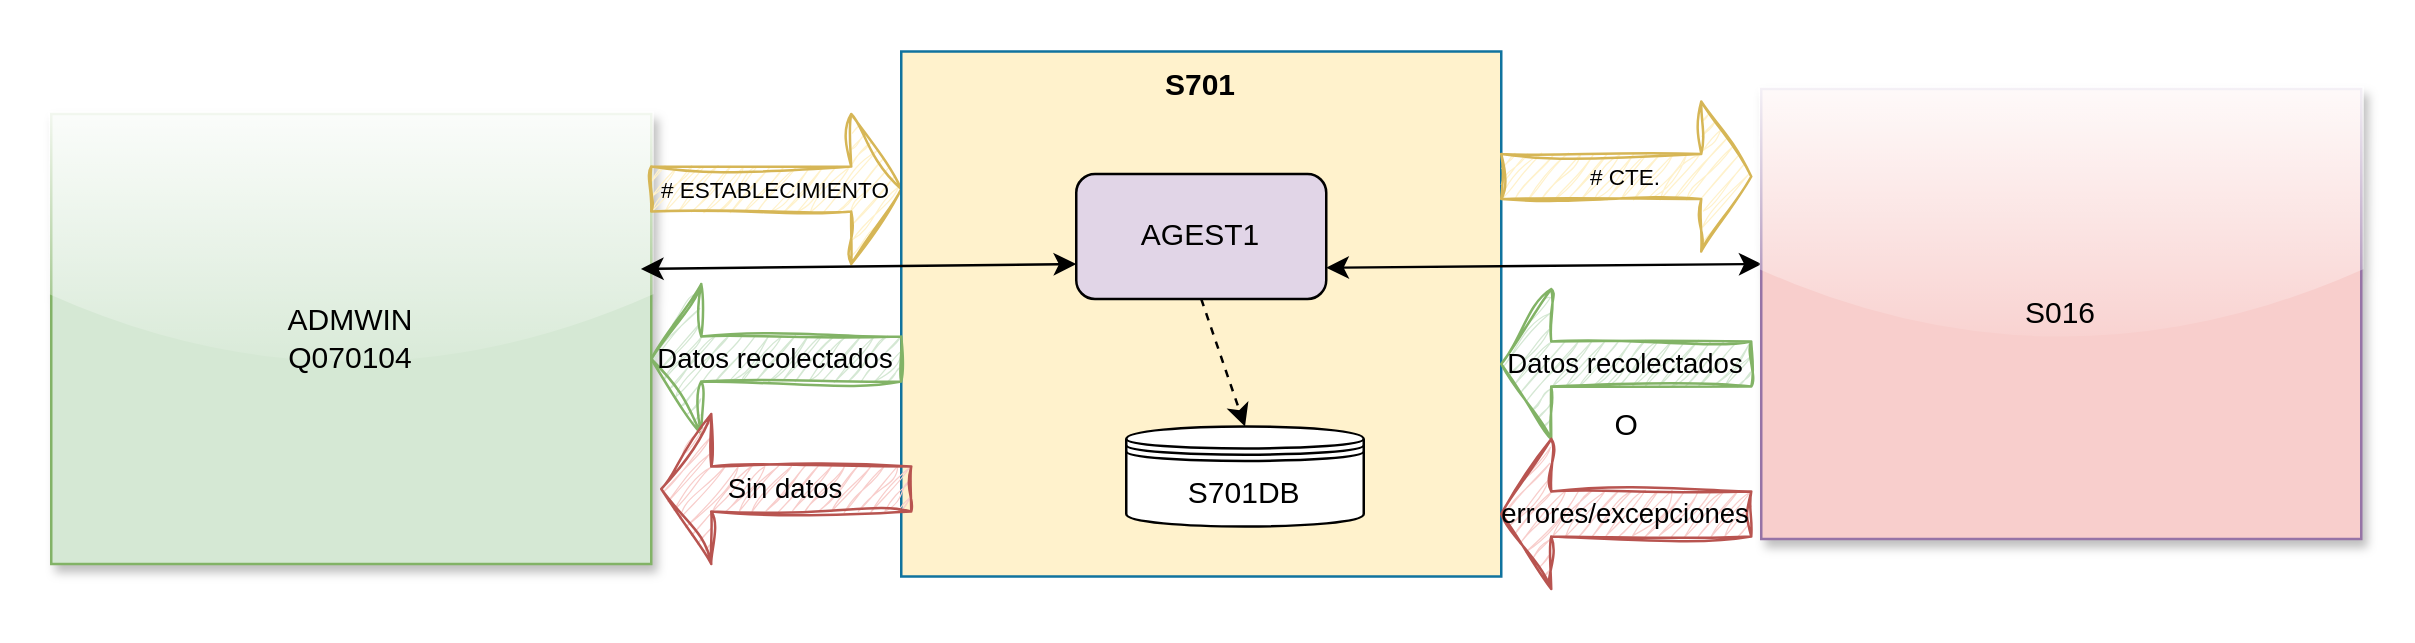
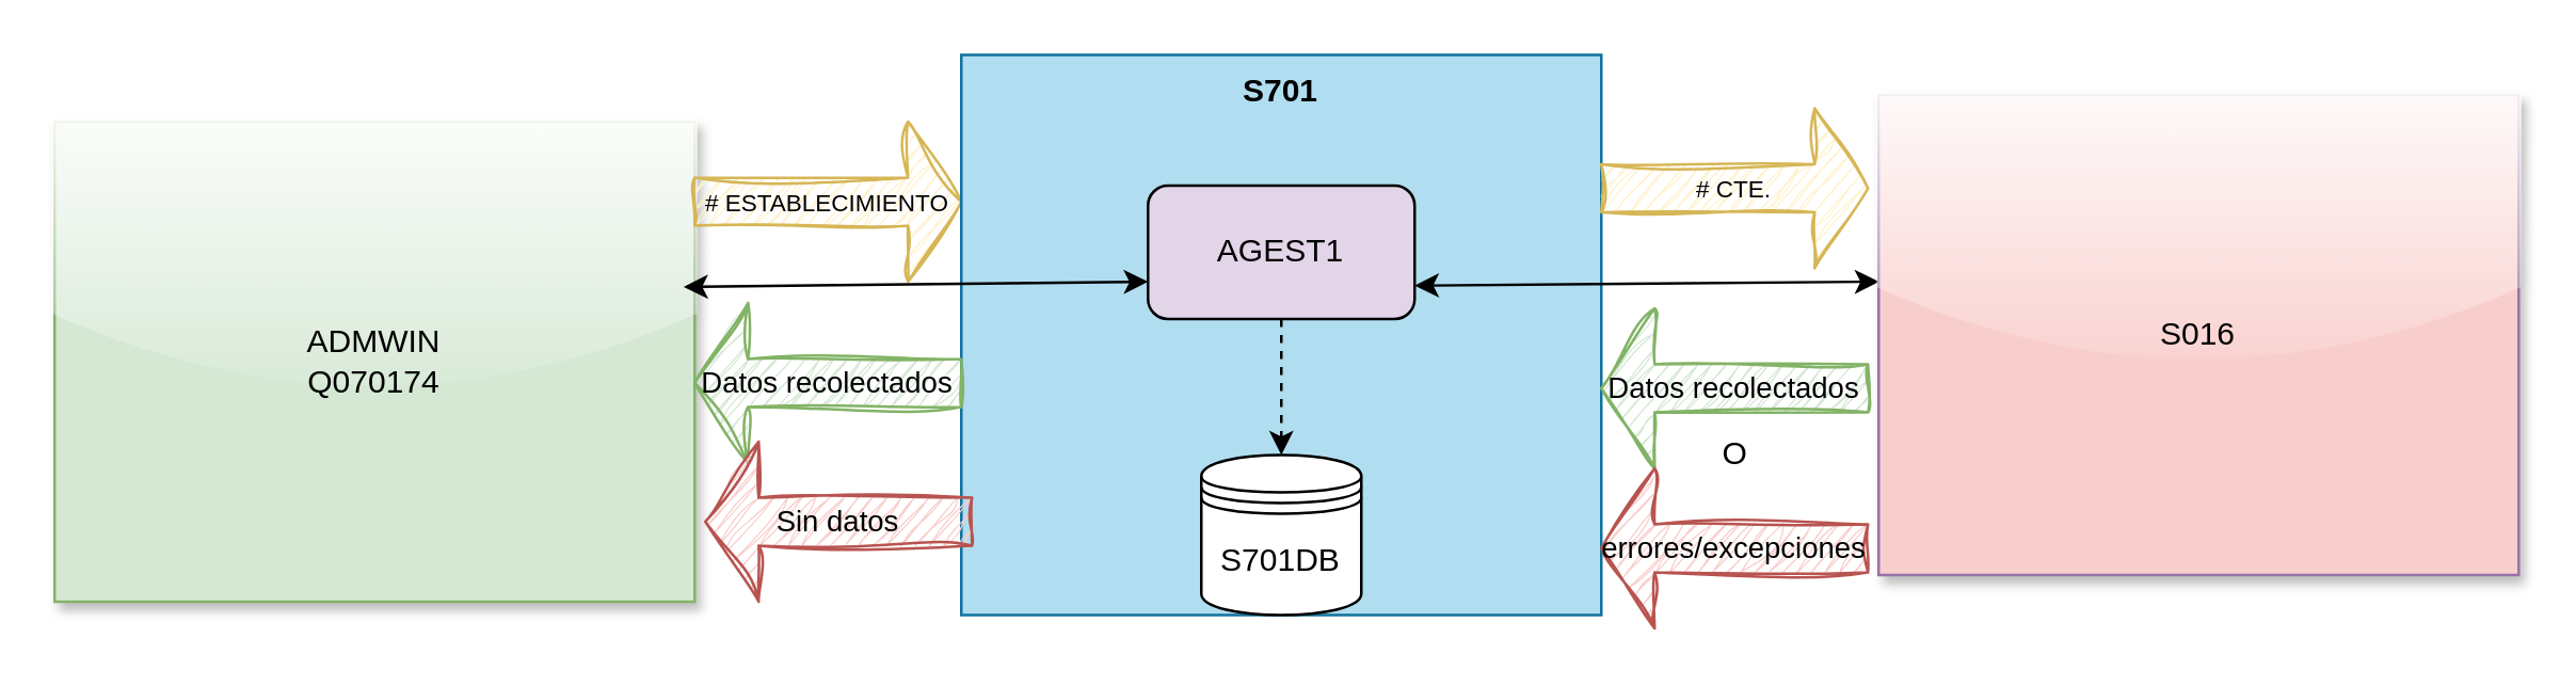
- <mxCell id="4" value="S701" style="whiteSpace=wrap;html=1;align=center;treeFolding=1;treeMoving=1;newEdgeStyle={&quot;edgeStyle&quot;:&quot;elbowEdgeStyle&quot;,&quot;startArrow&quot;:&quot;none&quot;,&quot;endArrow&quot;:&quot;none&quot;};fillColor=#fff2cc;strokeColor=#10739e;shadow=0;glass=0;rounded=0;verticalAlign=top;fontStyle=1;" vertex="1" parent="1"><mxGeometry x="360" y="20" width="240" height="210" as="geometry" /></mxCell>
+ <mxCell id="4" value="S701" style="whiteSpace=wrap;html=1;align=center;treeFolding=1;treeMoving=1;newEdgeStyle={&quot;edgeStyle&quot;:&quot;elbowEdgeStyle&quot;,&quot;startArrow&quot;:&quot;none&quot;,&quot;endArrow&quot;:&quot;none&quot;};fillColor=#b1ddf0;strokeColor=#10739e;shadow=0;glass=0;rounded=0;verticalAlign=top;fontStyle=1;" vertex="1" parent="1"><mxGeometry x="360" y="20" width="240" height="210" as="geometry" /></mxCell>
- <mxCell id="2" value="ADMWIN&lt;br&gt;Q070104" style="whiteSpace=wrap;html=1;align=center;treeFolding=1;treeMoving=1;newEdgeStyle={&quot;edgeStyle&quot;:&quot;elbowEdgeStyle&quot;,&quot;startArrow&quot;:&quot;none&quot;,&quot;endArrow&quot;:&quot;none&quot;};fillColor=#d5e8d4;strokeColor=#82b366;shadow=1;glass=1;rounded=0;" vertex="1" parent="1"><mxGeometry x="20" y="45" width="240" height="180" as="geometry" /></mxCell>
+ <mxCell id="2" value="ADMWIN&lt;br&gt;Q070174" style="whiteSpace=wrap;html=1;align=center;treeFolding=1;treeMoving=1;newEdgeStyle={&quot;edgeStyle&quot;:&quot;elbowEdgeStyle&quot;,&quot;startArrow&quot;:&quot;none&quot;,&quot;endArrow&quot;:&quot;none&quot;};fillColor=#d5e8d4;strokeColor=#82b366;shadow=1;glass=1;rounded=0;" vertex="1" parent="1"><mxGeometry x="20" y="45" width="240" height="180" as="geometry" /></mxCell>
- <mxCell id="7" value="S701DB" style="shape=datastore;whiteSpace=wrap;html=1;" vertex="1" parent="1"><mxGeometry x="450" y="170" width="95" height="40" as="geometry" /></mxCell>
+ <mxCell id="7" value="S701DB" style="shape=datastore;whiteSpace=wrap;html=1;" vertex="1" parent="1"><mxGeometry x="450" y="170" width="60" height="60" as="geometry" /></mxCell>
